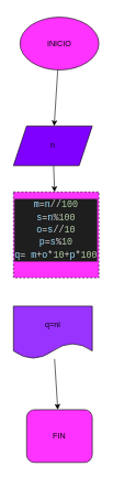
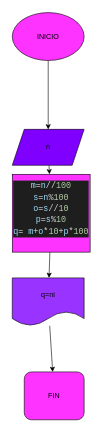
- <mxCell id="3" value="INICIO" style="ellipse;whiteSpace=wrap;html=1;fillColor=#FF33FF;" vertex="1" parent="1"><mxGeometry x="30" y="25" width="120" height="80" as="geometry" /></mxCell>
+ <mxCell id="3" value="INICIO" style="ellipse;whiteSpace=wrap;html=1;fillColor=#FF33FF;" vertex="1" parent="1"><mxGeometry x="20" y="20" width="120" height="80" as="geometry" /></mxCell>
- <mxCell id="5" value="n" style="shape=parallelogram;perimeter=parallelogramPerimeter;whiteSpace=wrap;html=1;fixedSize=1;fillColor=#7F00FF;" vertex="1" parent="1"><mxGeometry x="20" y="190" width="120" height="60" as="geometry" /></mxCell>
+ <mxCell id="5" value="n" style="shape=parallelogram;perimeter=parallelogramPerimeter;whiteSpace=wrap;html=1;fixedSize=1;fillColor=#7F00FF;" vertex="1" parent="1"><mxGeometry x="20" y="215" width="120" height="60" as="geometry" /></mxCell>
- <mxCell id="7" value="&#10;&lt;div style=&quot;color: rgb(212, 212, 212); background-color: rgb(30, 30, 30); font-family: Consolas, &amp;quot;Courier New&amp;quot;, monospace; font-weight: normal; font-size: 14px; line-height: 19px;&quot;&gt;&lt;div&gt;&lt;span style=&quot;color: #9cdcfe;&quot;&gt;m&lt;/span&gt;&lt;span style=&quot;color: #d4d4d4;&quot;&gt;=&lt;/span&gt;&lt;span style=&quot;color: #9cdcfe;&quot;&gt;n&lt;/span&gt;&lt;span style=&quot;color: #d4d4d4;&quot;&gt;//&lt;/span&gt;&lt;span style=&quot;color: #b5cea8;&quot;&gt;100&lt;/span&gt;&lt;/div&gt;&lt;div&gt;&lt;span style=&quot;color: #9cdcfe;&quot;&gt;s&lt;/span&gt;&lt;span style=&quot;color: #d4d4d4;&quot;&gt;=&lt;/span&gt;&lt;span style=&quot;color: #9cdcfe;&quot;&gt;n&lt;/span&gt;&lt;span style=&quot;color: #d4d4d4;&quot;&gt;%&lt;/span&gt;&lt;span style=&quot;color: #b5cea8;&quot;&gt;100&lt;/span&gt;&lt;/div&gt;&lt;div&gt;&lt;span style=&quot;color: #9cdcfe;&quot;&gt;o&lt;/span&gt;&lt;span style=&quot;color: #d4d4d4;&quot;&gt;=&lt;/span&gt;&lt;span style=&quot;color: #9cdcfe;&quot;&gt;s&lt;/span&gt;&lt;span style=&quot;color: #d4d4d4;&quot;&gt;//&lt;/span&gt;&lt;span style=&quot;color: #b5cea8;&quot;&gt;10&lt;/span&gt;&lt;/div&gt;&lt;div&gt;&lt;span style=&quot;color: #9cdcfe;&quot;&gt;p&lt;/span&gt;&lt;span style=&quot;color: #d4d4d4;&quot;&gt;=&lt;/span&gt;&lt;span style=&quot;color: #9cdcfe;&quot;&gt;s&lt;/span&gt;&lt;span style=&quot;color: #d4d4d4;&quot;&gt;%&lt;/span&gt;&lt;span style=&quot;color: #b5cea8;&quot;&gt;10&lt;/span&gt;&lt;/div&gt;&lt;div&gt;&lt;span style=&quot;color: #9cdcfe;&quot;&gt;q&lt;/span&gt;&lt;span style=&quot;color: #d4d4d4;&quot;&gt;= &lt;/span&gt;&lt;span style=&quot;color: #9cdcfe;&quot;&gt;m&lt;/span&gt;&lt;span style=&quot;color: #d4d4d4;&quot;&gt;+&lt;/span&gt;&lt;span style=&quot;color: #9cdcfe;&quot;&gt;o&lt;/span&gt;&lt;span style=&quot;color: #d4d4d4;&quot;&gt;*&lt;/span&gt;&lt;span style=&quot;color: #b5cea8;&quot;&gt;10&lt;/span&gt;&lt;span style=&quot;color: #d4d4d4;&quot;&gt;+&lt;/span&gt;&lt;span style=&quot;color: #9cdcfe;&quot;&gt;p&lt;/span&gt;&lt;span style=&quot;color: #d4d4d4;&quot;&gt;*&lt;/span&gt;&lt;span style=&quot;color: #b5cea8;&quot;&gt;100&lt;/span&gt;&lt;/div&gt;&lt;/div&gt;&#10;&#10;" style="whiteSpace=wrap;html=1;fillColor=#FF33FF;dashed=1;" vertex="1" parent="1"><mxGeometry x="20" y="290" width="130" height="130" as="geometry" /></mxCell>
+ <mxCell id="7" value="&#10;&lt;div style=&quot;color: rgb(212, 212, 212); background-color: rgb(30, 30, 30); font-family: Consolas, &amp;quot;Courier New&amp;quot;, monospace; font-weight: normal; font-size: 14px; line-height: 19px;&quot;&gt;&lt;div&gt;&lt;span style=&quot;color: #9cdcfe;&quot;&gt;m&lt;/span&gt;&lt;span style=&quot;color: #d4d4d4;&quot;&gt;=&lt;/span&gt;&lt;span style=&quot;color: #9cdcfe;&quot;&gt;n&lt;/span&gt;&lt;span style=&quot;color: #d4d4d4;&quot;&gt;//&lt;/span&gt;&lt;span style=&quot;color: #b5cea8;&quot;&gt;100&lt;/span&gt;&lt;/div&gt;&lt;div&gt;&lt;span style=&quot;color: #9cdcfe;&quot;&gt;s&lt;/span&gt;&lt;span style=&quot;color: #d4d4d4;&quot;&gt;=&lt;/span&gt;&lt;span style=&quot;color: #9cdcfe;&quot;&gt;n&lt;/span&gt;&lt;span style=&quot;color: #d4d4d4;&quot;&gt;%&lt;/span&gt;&lt;span style=&quot;color: #b5cea8;&quot;&gt;100&lt;/span&gt;&lt;/div&gt;&lt;div&gt;&lt;span style=&quot;color: #9cdcfe;&quot;&gt;o&lt;/span&gt;&lt;span style=&quot;color: #d4d4d4;&quot;&gt;=&lt;/span&gt;&lt;span style=&quot;color: #9cdcfe;&quot;&gt;s&lt;/span&gt;&lt;span style=&quot;color: #d4d4d4;&quot;&gt;//&lt;/span&gt;&lt;span style=&quot;color: #b5cea8;&quot;&gt;10&lt;/span&gt;&lt;/div&gt;&lt;div&gt;&lt;span style=&quot;color: #9cdcfe;&quot;&gt;p&lt;/span&gt;&lt;span style=&quot;color: #d4d4d4;&quot;&gt;=&lt;/span&gt;&lt;span style=&quot;color: #9cdcfe;&quot;&gt;s&lt;/span&gt;&lt;span style=&quot;color: #d4d4d4;&quot;&gt;%&lt;/span&gt;&lt;span style=&quot;color: #b5cea8;&quot;&gt;10&lt;/span&gt;&lt;/div&gt;&lt;div&gt;&lt;span style=&quot;color: #9cdcfe;&quot;&gt;q&lt;/span&gt;&lt;span style=&quot;color: #d4d4d4;&quot;&gt;= &lt;/span&gt;&lt;span style=&quot;color: #9cdcfe;&quot;&gt;m&lt;/span&gt;&lt;span style=&quot;color: #d4d4d4;&quot;&gt;+&lt;/span&gt;&lt;span style=&quot;color: #9cdcfe;&quot;&gt;o&lt;/span&gt;&lt;span style=&quot;color: #d4d4d4;&quot;&gt;*&lt;/span&gt;&lt;span style=&quot;color: #b5cea8;&quot;&gt;10&lt;/span&gt;&lt;span style=&quot;color: #d4d4d4;&quot;&gt;+&lt;/span&gt;&lt;span style=&quot;color: #9cdcfe;&quot;&gt;p&lt;/span&gt;&lt;span style=&quot;color: #d4d4d4;&quot;&gt;*&lt;/span&gt;&lt;span style=&quot;color: #b5cea8;&quot;&gt;100&lt;/span&gt;&lt;/div&gt;&lt;/div&gt;&#10;&#10;" style="whiteSpace=wrap;html=1;fillColor=#FF33FF;" vertex="1" parent="1"><mxGeometry x="20" y="290" width="130" height="130" as="geometry" /></mxCell>
+ <mxCell id="6" value="" style="edgeStyle=none;html=1;" edge="1" parent="1" source="7" target="9"><mxGeometry relative="1" as="geometry" /></mxCell>
